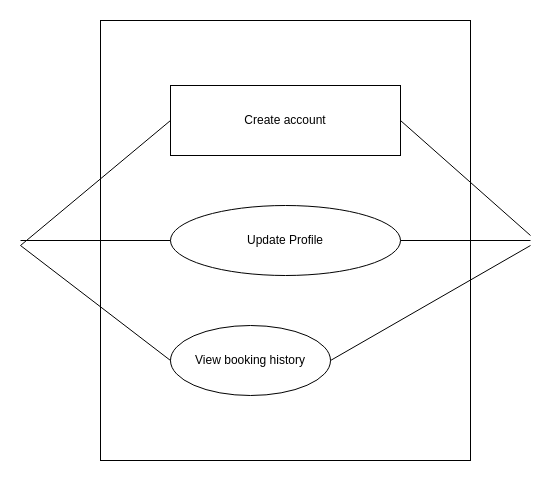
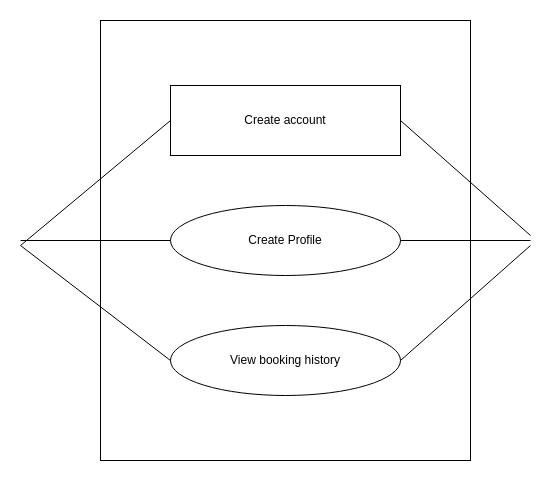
- <mxCell id="4" value="Update Profile" style="ellipse;whiteSpace=wrap;html=1;" vertex="1" parent="1"><mxGeometry x="170" y="205" width="230" height="70" as="geometry" /></mxCell>
+ <mxCell id="4" value="Create Profile" style="ellipse;whiteSpace=wrap;html=1;" vertex="1" parent="1"><mxGeometry x="170" y="205" width="230" height="70" as="geometry" /></mxCell>
- <mxCell id="5" value="View booking history" style="ellipse;whiteSpace=wrap;html=1;" vertex="1" parent="1"><mxGeometry x="170" y="325" width="160" height="70" as="geometry" /></mxCell>
+ <mxCell id="5" value="View booking history" style="ellipse;whiteSpace=wrap;html=1;" vertex="1" parent="1"><mxGeometry x="170" y="325" width="230" height="70" as="geometry" /></mxCell>
